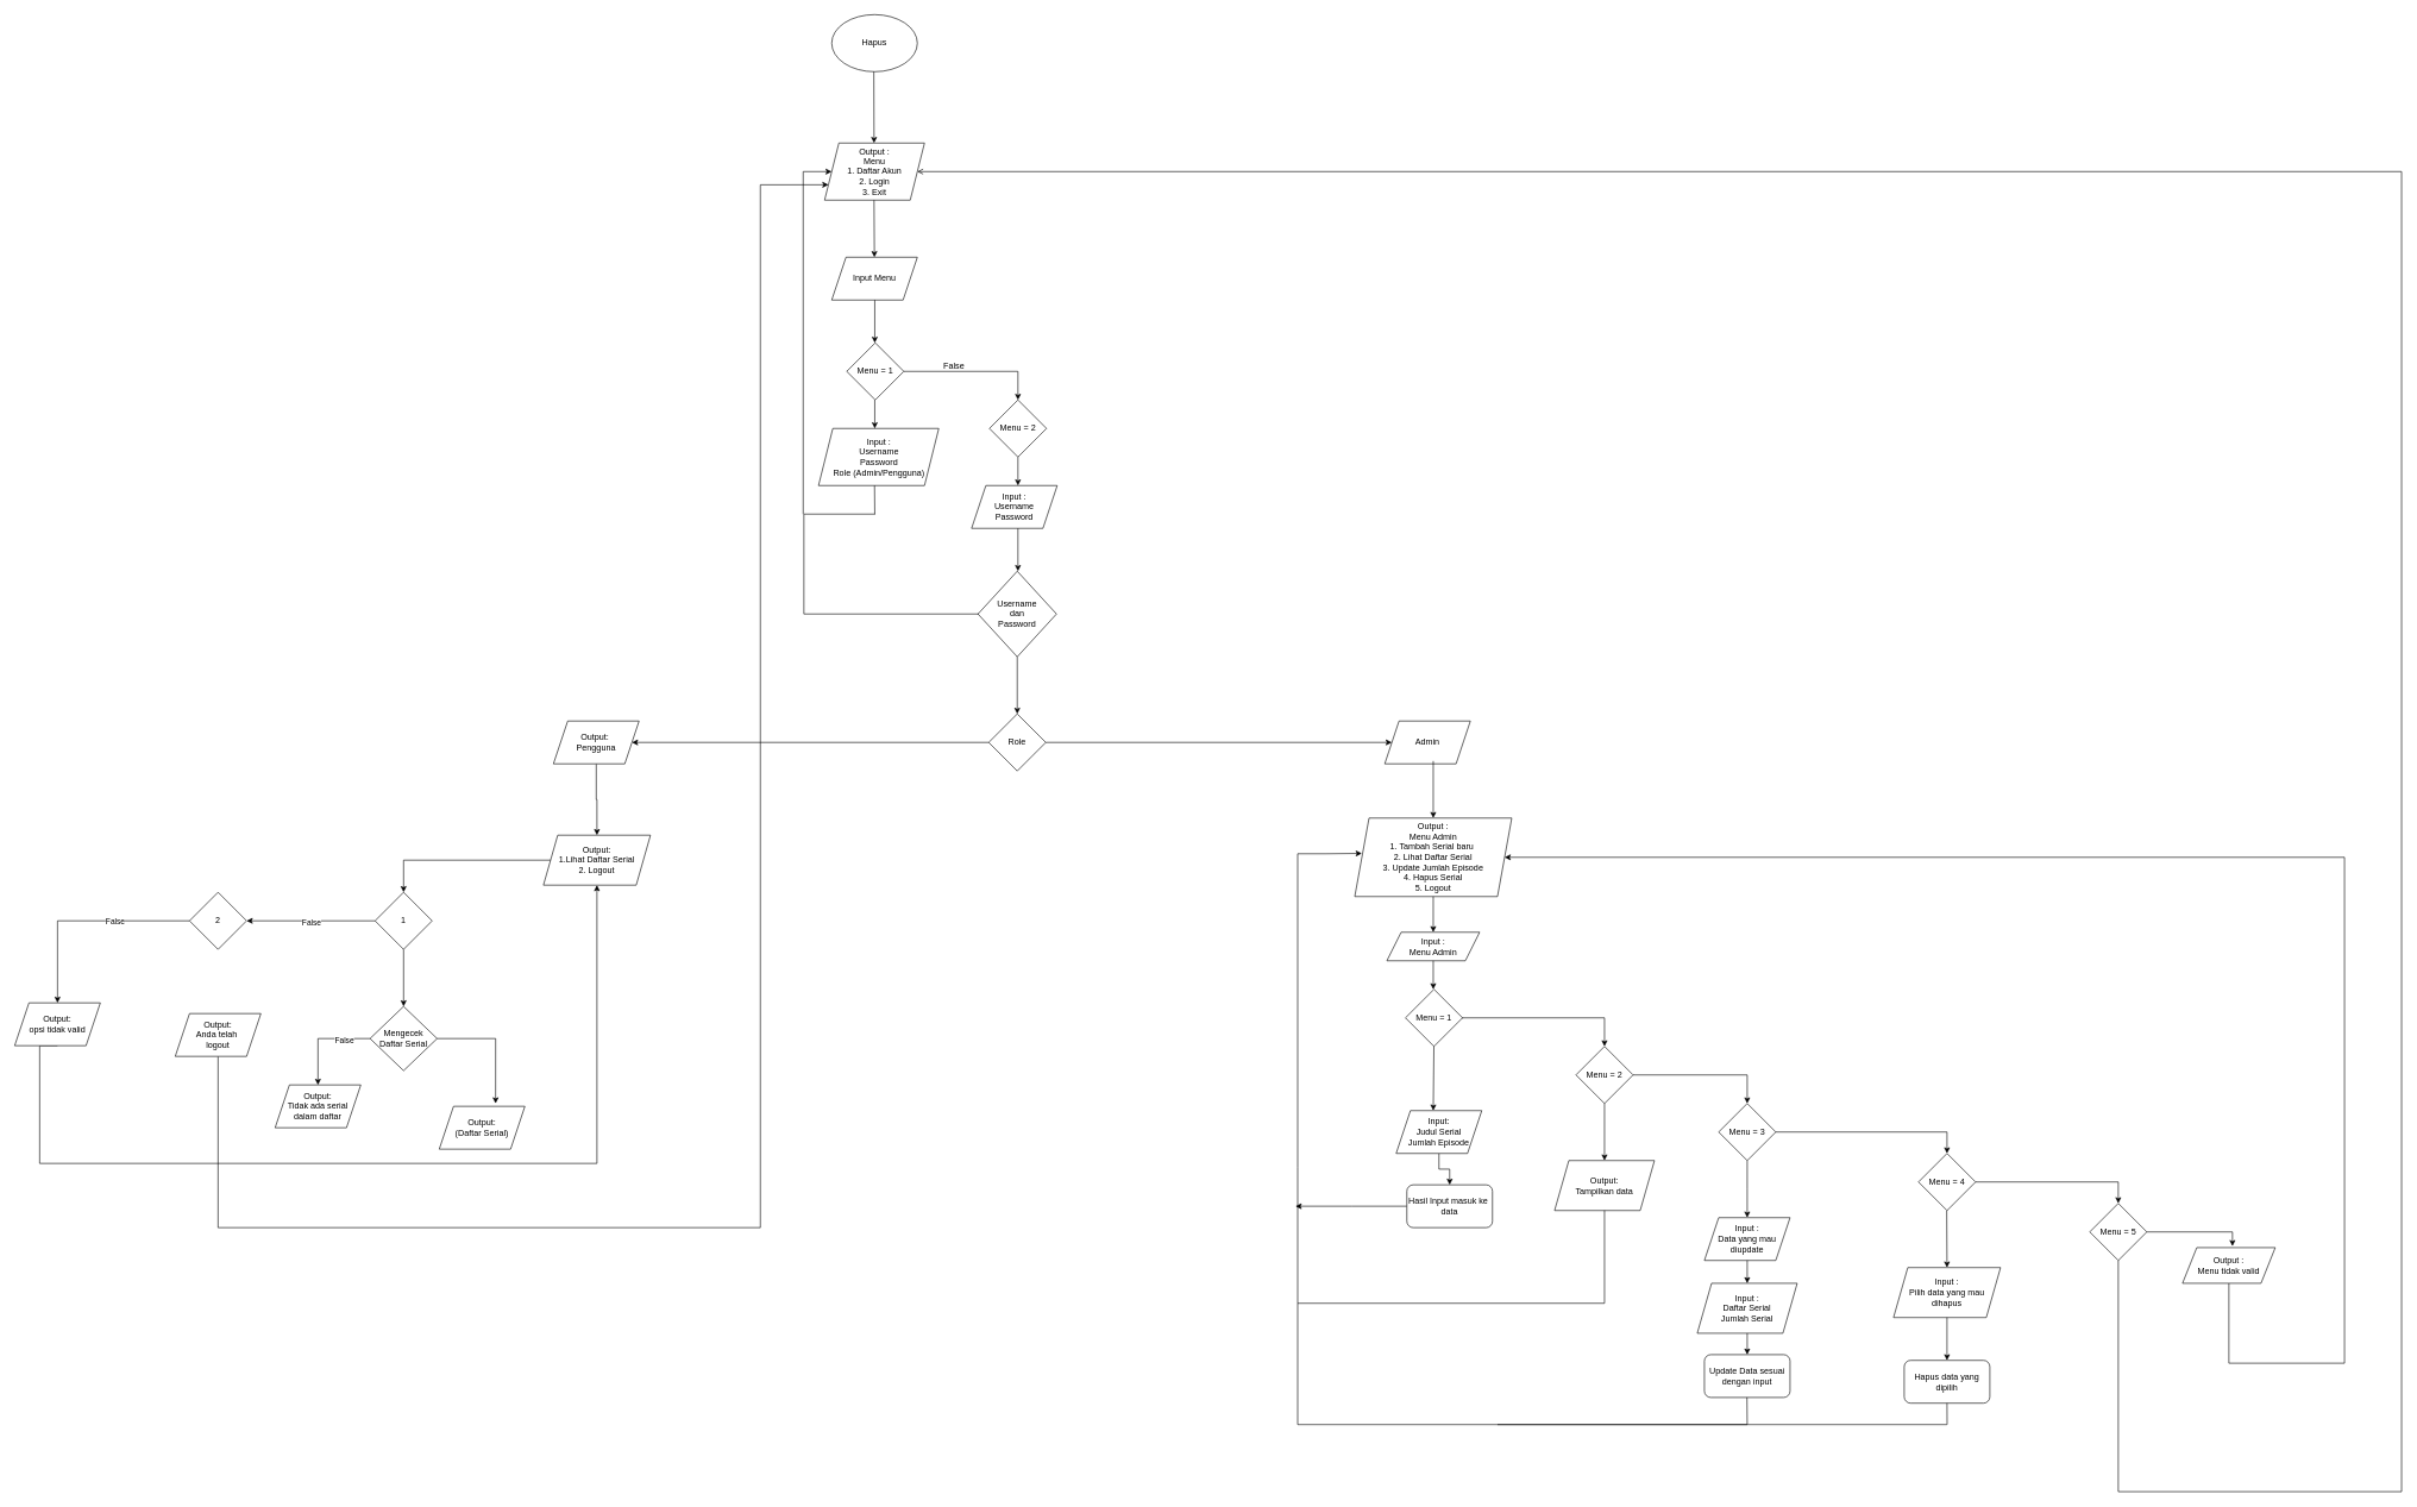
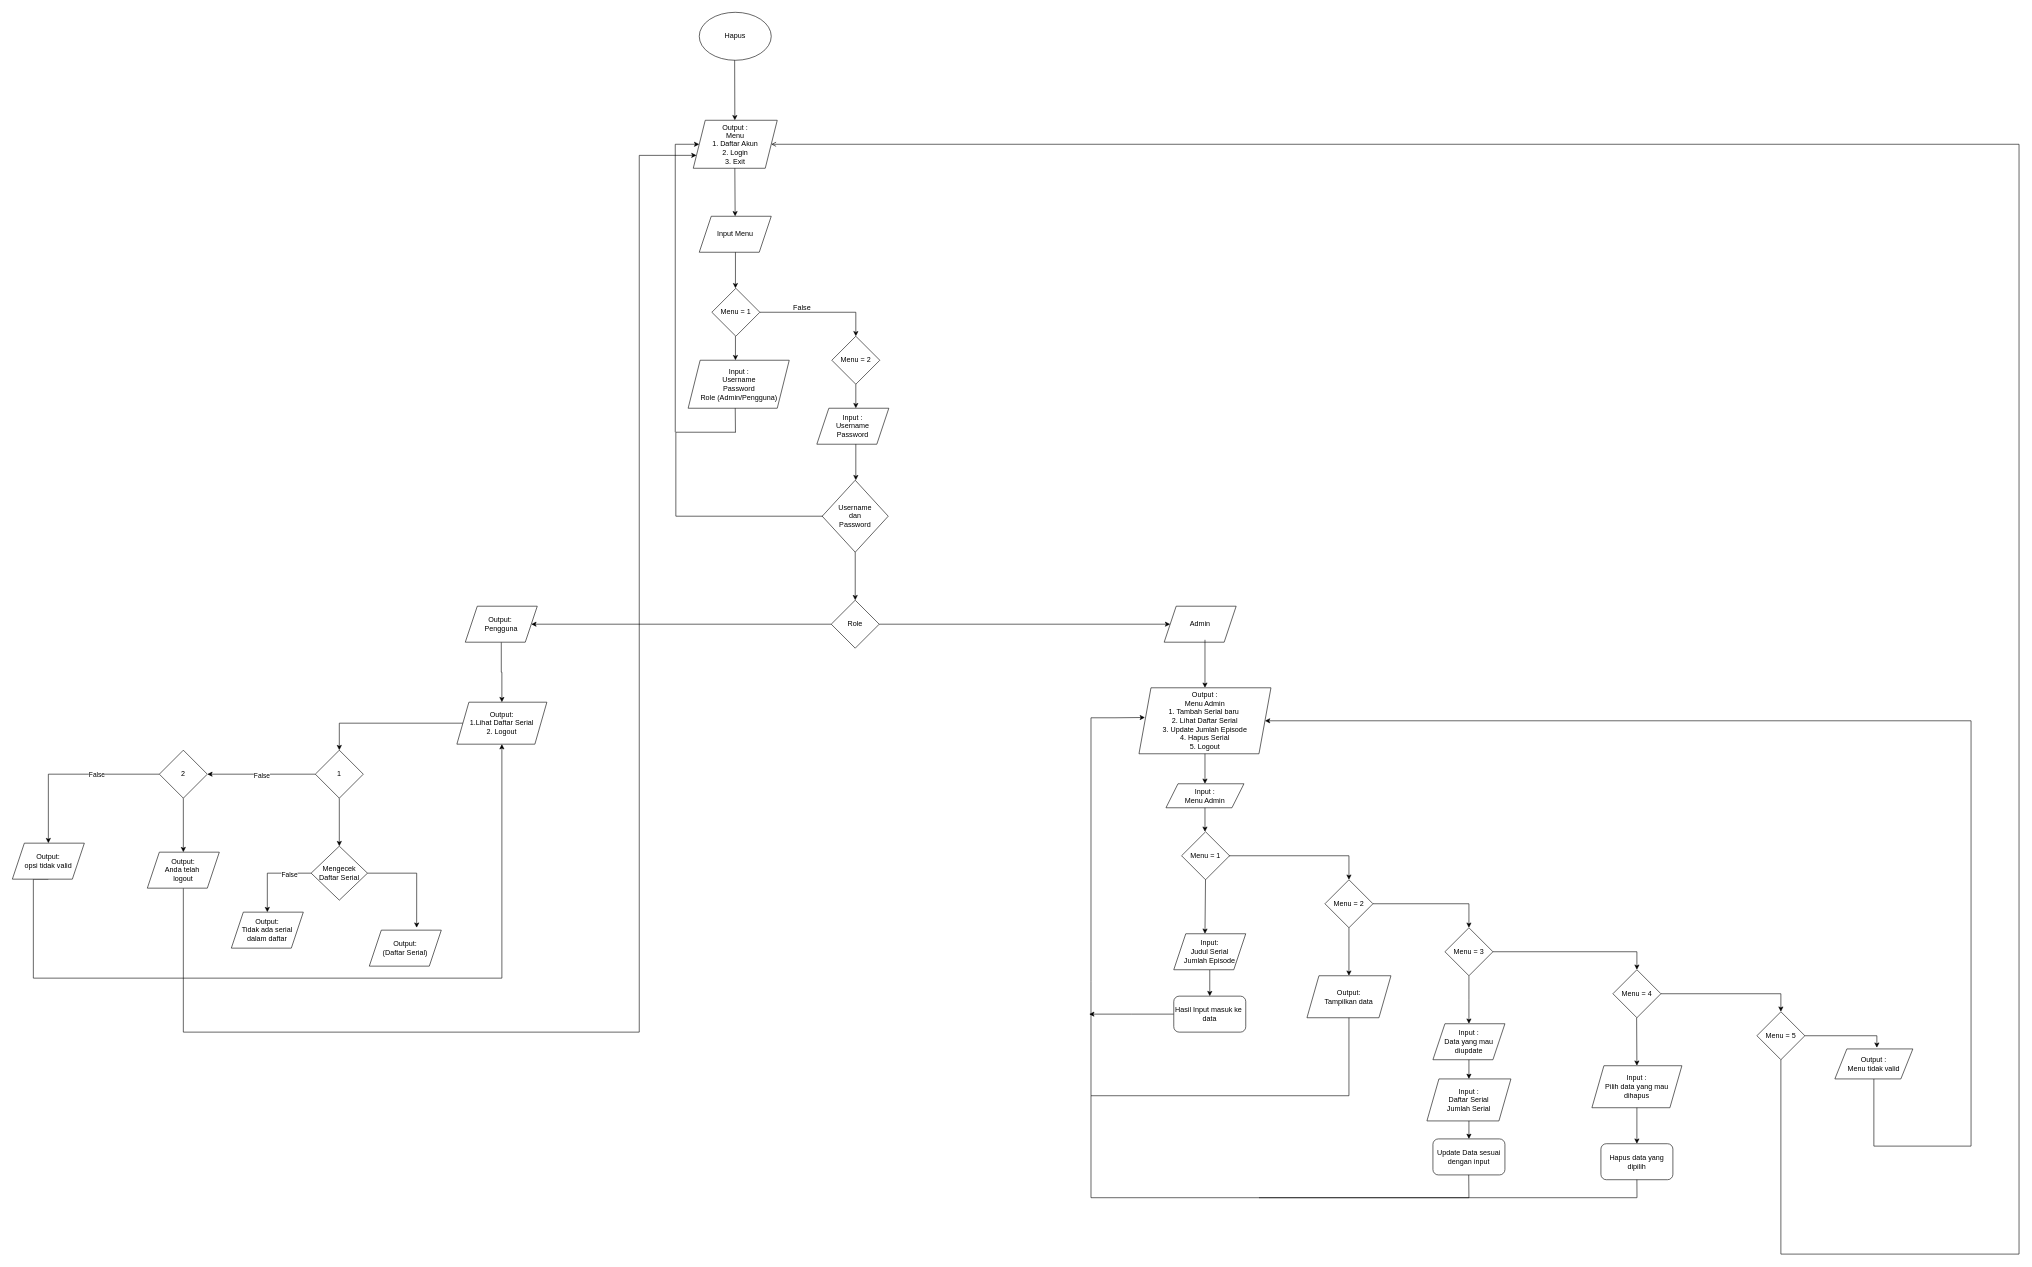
+ <mxCell id="38" value="" style="edgeStyle=orthogonalEdgeStyle;rounded=0;orthogonalLoop=1;jettySize=auto;html=1;" edge="1" parent="1" source="41" target="43"><mxGeometry relative="1" as="geometry" /></mxCell>
- <mxCell id="102" value="Hasil Input masuk ke&amp;nbsp;&lt;div&gt;data&lt;/div&gt;" style="rounded=1;whiteSpace=wrap;html=1;" vertex="1" parent="1"><mxGeometry x="1971" y="1660" width="120" height="60" as="geometry" /></mxCell>
+ <mxCell id="102" value="Hasil Input masuk ke&amp;nbsp;&lt;div&gt;data&lt;/div&gt;" style="rounded=1;whiteSpace=wrap;html=1;" vertex="1" parent="1"><mxGeometry x="1956" y="1660" width="120" height="60" as="geometry" /></mxCell>
